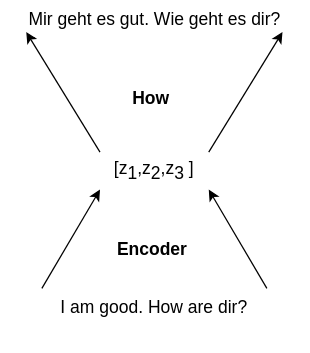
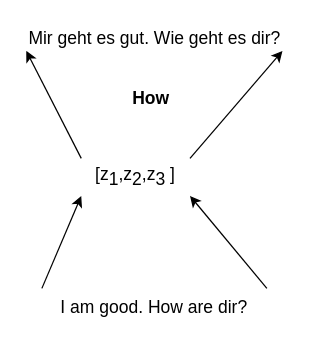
- <mxCell id="3" value="Mir geht es gut. Wie geht es dir?" style="text;html=1;strokeColor=none;fillColor=none;align=center;verticalAlign=middle;whiteSpace=wrap;rounded=0;fontFamily=Arial;fontSource=https%3A%2F%2Ffonts.googleapis.com%2Fcss%3Ffamily%3DArial;fontSize=14;" vertex="1" parent="1"><mxGeometry x="20.5" y="5" width="205" height="20" as="geometry" /></mxCell>
+ <mxCell id="3" value="Mir geht es gut. Wie geht es dir?" style="text;html=1;strokeColor=none;fillColor=none;align=center;verticalAlign=middle;whiteSpace=wrap;rounded=0;fontFamily=Arial;fontSource=https%3A%2F%2Ffonts.googleapis.com%2Fcss%3Ffamily%3DArial;fontSize=14;" vertex="1" parent="1"><mxGeometry x="20.5" y="20" width="205" height="20" as="geometry" /></mxCell>
- <mxCell id="4" value="[z&lt;sub style=&quot;font-size: 14px;&quot;&gt;1&lt;/sub&gt;,z&lt;sub style=&quot;font-size: 14px;&quot;&gt;2&lt;/sub&gt;,z&lt;sub style=&quot;font-size: 14px;&quot;&gt;3 &lt;/sub&gt;]" style="text;html=1;strokeColor=none;fillColor=none;align=center;verticalAlign=middle;whiteSpace=wrap;rounded=0;fontFamily=Arial;fontSource=https%3A%2F%2Ffonts.googleapis.com%2Fcss%3Ffamily%3DArial;fontSize=14;" vertex="1" parent="1"><mxGeometry x="36" y="121" width="174" height="30" as="geometry" /></mxCell>
+ <mxCell id="4" value="[z&lt;sub style=&quot;font-size: 14px;&quot;&gt;1&lt;/sub&gt;,z&lt;sub style=&quot;font-size: 14px;&quot;&gt;2&lt;/sub&gt;,z&lt;sub style=&quot;font-size: 14px;&quot;&gt;3 &lt;/sub&gt;]" style="text;html=1;strokeColor=none;fillColor=none;align=center;verticalAlign=middle;whiteSpace=wrap;rounded=0;fontFamily=Arial;fontSource=https%3A%2F%2Ffonts.googleapis.com%2Fcss%3Ffamily%3DArial;fontSize=14;" vertex="1" parent="1"><mxGeometry x="21" y="126" width="174" height="30" as="geometry" /></mxCell>
- <mxCell id="10" value="Encoder" style="text;html=1;align=center;verticalAlign=middle;resizable=0;points=[];autosize=1;strokeColor=none;fillColor=none;fontSize=14;fontFamily=Arial;fontStyle=1;fontSource=https%3A%2F%2Ffonts.googleapis.com%2Fcss%3Ffamily%3DArial;" vertex="1" parent="1"><mxGeometry x="86" y="189" width="70" height="20" as="geometry" /></mxCell>
